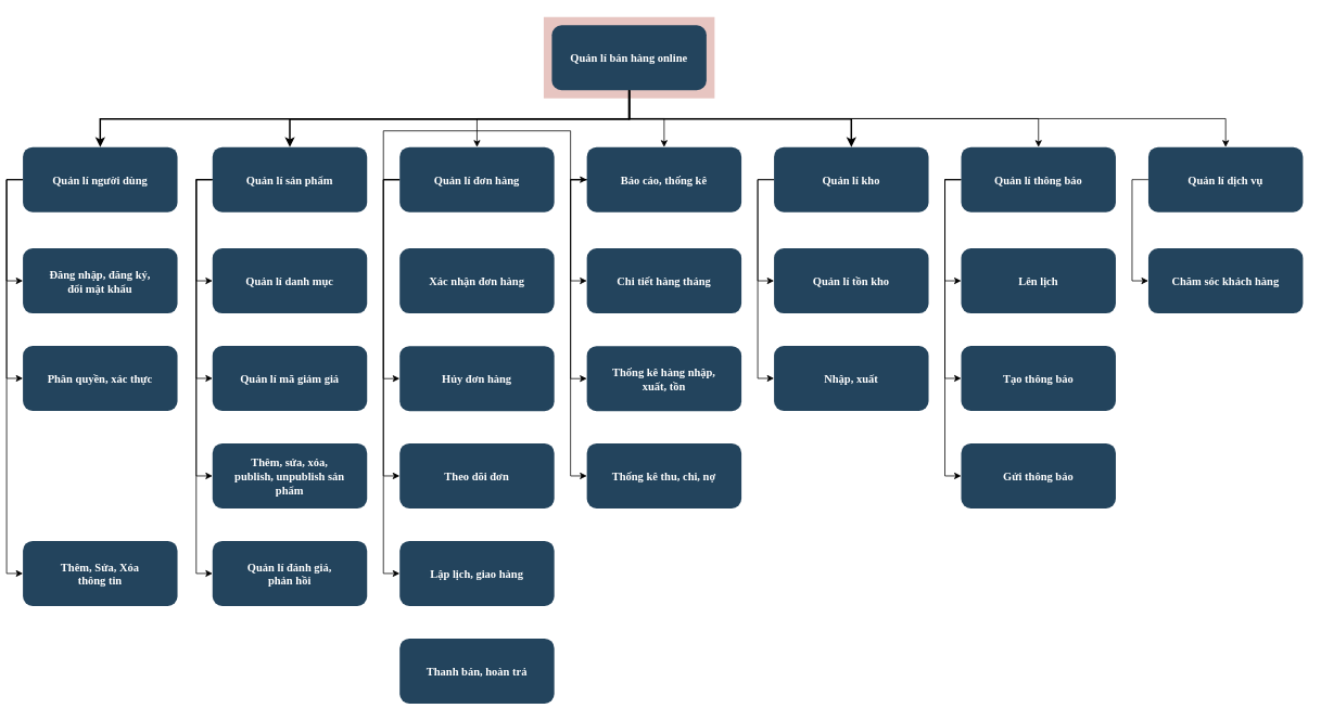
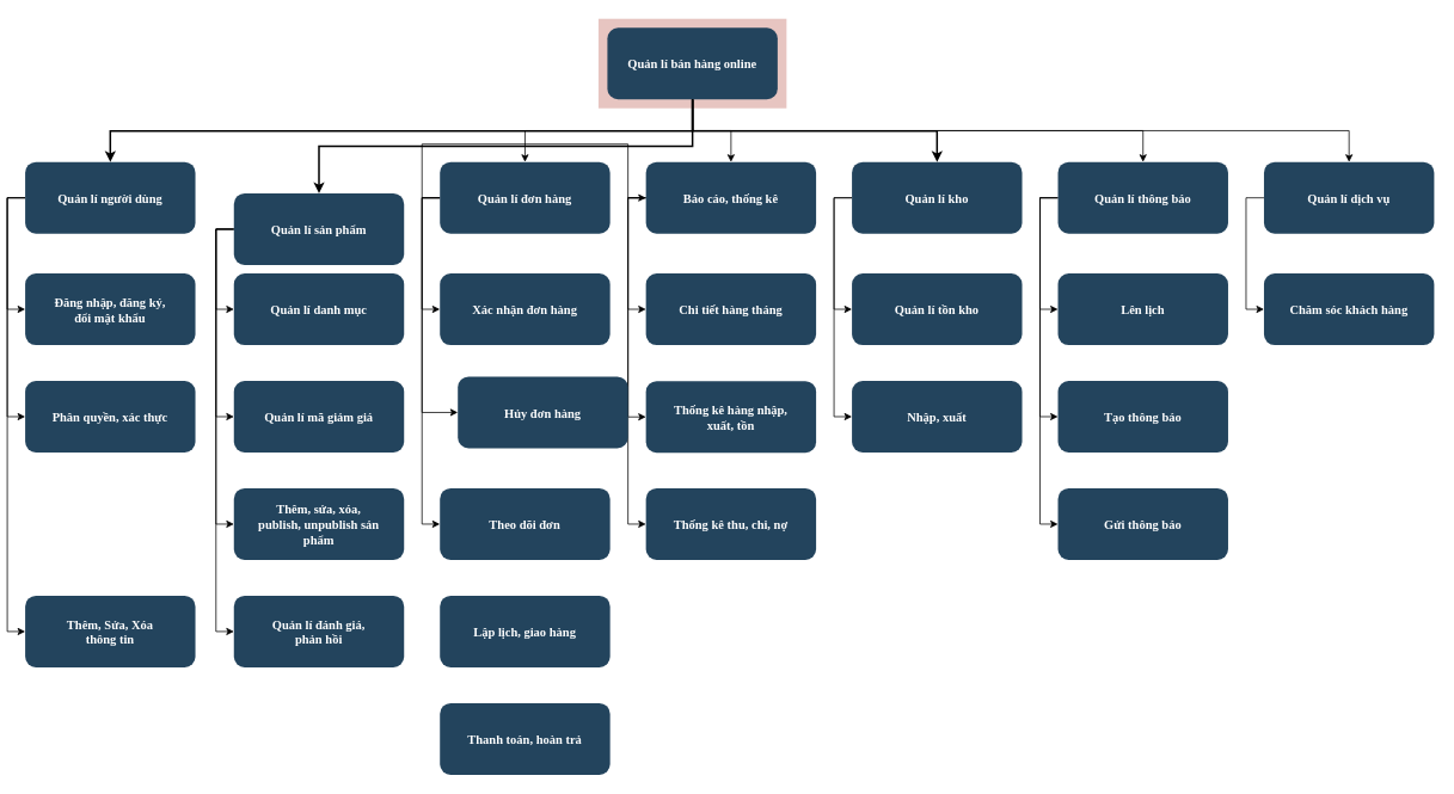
- <mxCell id="20" value="Quản lí sản phẩm" style="rounded=1;fillColor=#23445D;gradientColor=none;strokeColor=none;fontColor=#FFFFFF;fontStyle=1;fontFamily=Tahoma;fontSize=14" parent="1" vertex="1"><mxGeometry x="253" y="180.5" width="190" height="80" as="geometry" /></mxCell>
+ <mxCell id="20" value="Quản lí sản phẩm" style="rounded=1;fillColor=#23445D;gradientColor=none;strokeColor=none;fontColor=#FFFFFF;fontStyle=1;fontFamily=Tahoma;fontSize=14" parent="1" vertex="1"><mxGeometry x="253" y="215.5" width="190" height="80" as="geometry" /></mxCell>
+ <mxCell id="27" style="edgeStyle=orthogonalEdgeStyle;rounded=0;orthogonalLoop=1;jettySize=auto;html=1;exitX=0;exitY=0.5;exitDx=0;exitDy=0;entryX=0;entryY=0.5;entryDx=0;entryDy=0;" edge="1" parent="1" source="32" target="38"><mxGeometry relative="1" as="geometry" /></mxCell>
- <mxCell id="39" value="Hủy đơn hàng" style="rounded=1;fillColor=#23445D;gradientColor=none;strokeColor=none;fontColor=#FFFFFF;fontStyle=1;fontFamily=Tahoma;fontSize=14" vertex="1" parent="1"><mxGeometry x="483" y="425.25" width="190" height="80" as="geometry" /></mxCell>
+ <mxCell id="39" value="Hủy đơn hàng" style="rounded=1;fillColor=#23445D;gradientColor=none;strokeColor=none;fontColor=#FFFFFF;fontStyle=1;fontFamily=Tahoma;fontSize=14" vertex="1" parent="1"><mxGeometry x="503" y="420.25" width="190" height="80" as="geometry" /></mxCell>
- <mxCell id="30" style="edgeStyle=orthogonalEdgeStyle;rounded=0;orthogonalLoop=1;jettySize=auto;html=1;exitX=0;exitY=0.5;exitDx=0;exitDy=0;entryX=0;entryY=0.5;entryDx=0;entryDy=0;" edge="1" parent="1" source="32" target="53"><mxGeometry relative="1" as="geometry" /></mxCell>
- <mxCell id="56" value="Thanh bán, hoàn trả" style="rounded=1;fillColor=#23445D;gradientColor=none;strokeColor=none;fontColor=#FFFFFF;fontStyle=1;fontFamily=Tahoma;fontSize=14" vertex="1" parent="1"><mxGeometry x="483" y="785" width="190" height="80" as="geometry" /></mxCell>
+ <mxCell id="56" value="Thanh toán, hoàn trả" style="rounded=1;fillColor=#23445D;gradientColor=none;strokeColor=none;fontColor=#FFFFFF;fontStyle=1;fontFamily=Tahoma;fontSize=14" vertex="1" parent="1"><mxGeometry x="483" y="785" width="190" height="80" as="geometry" /></mxCell>
